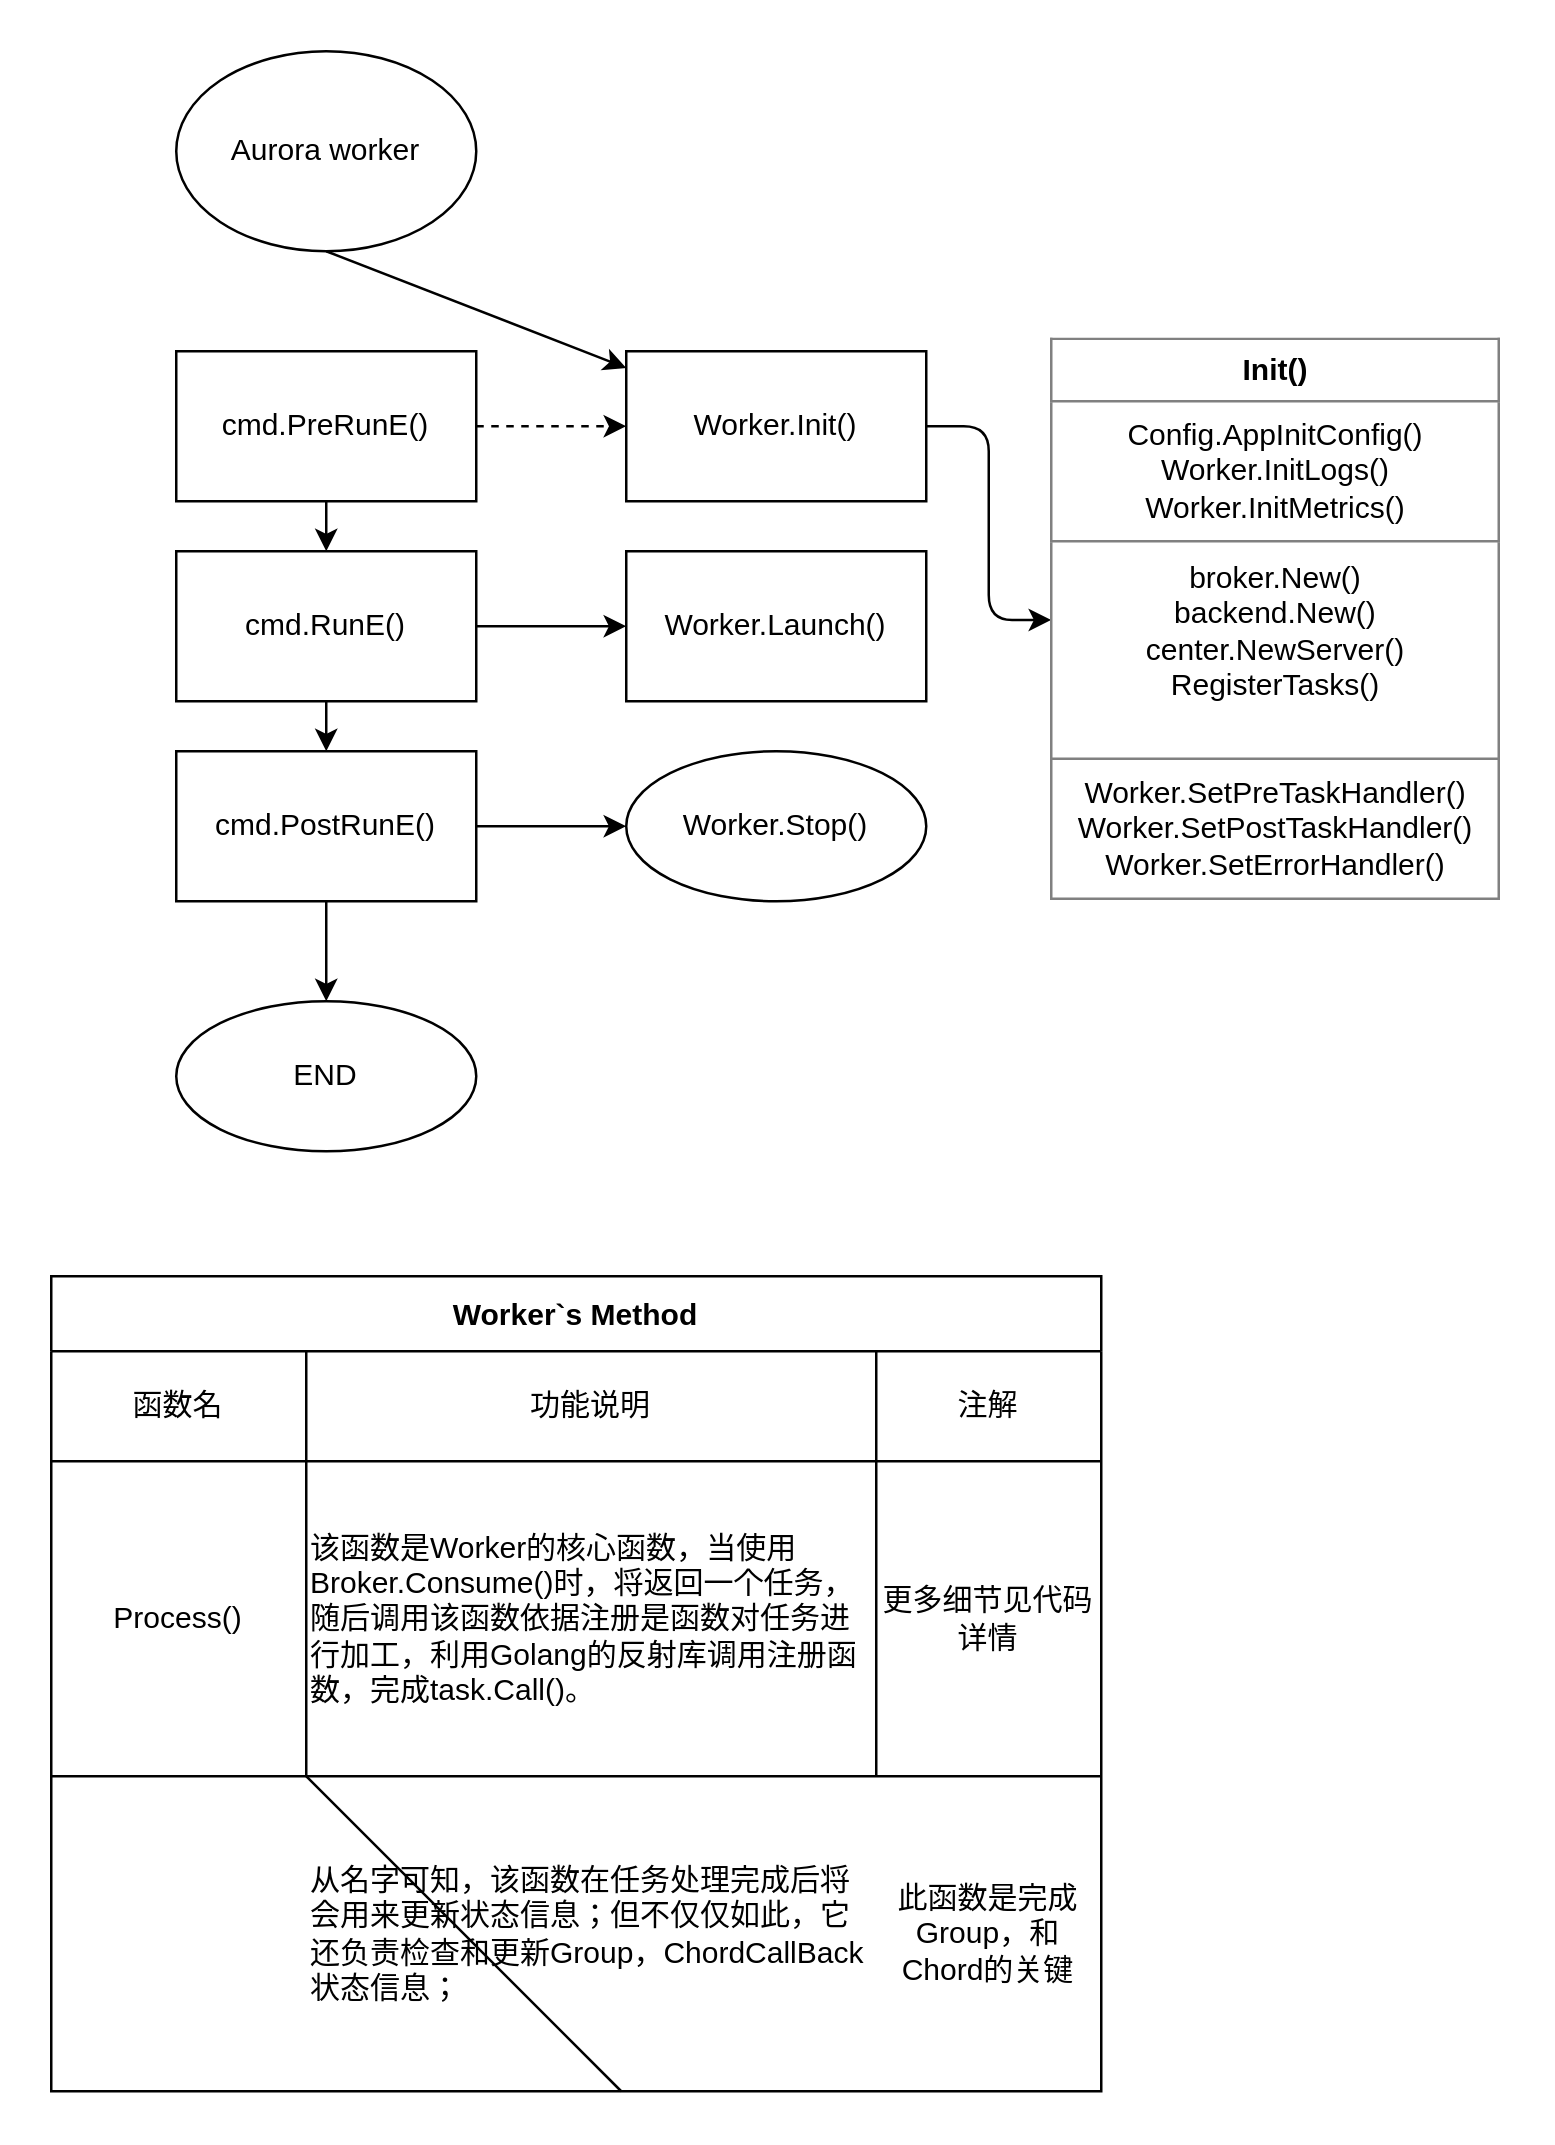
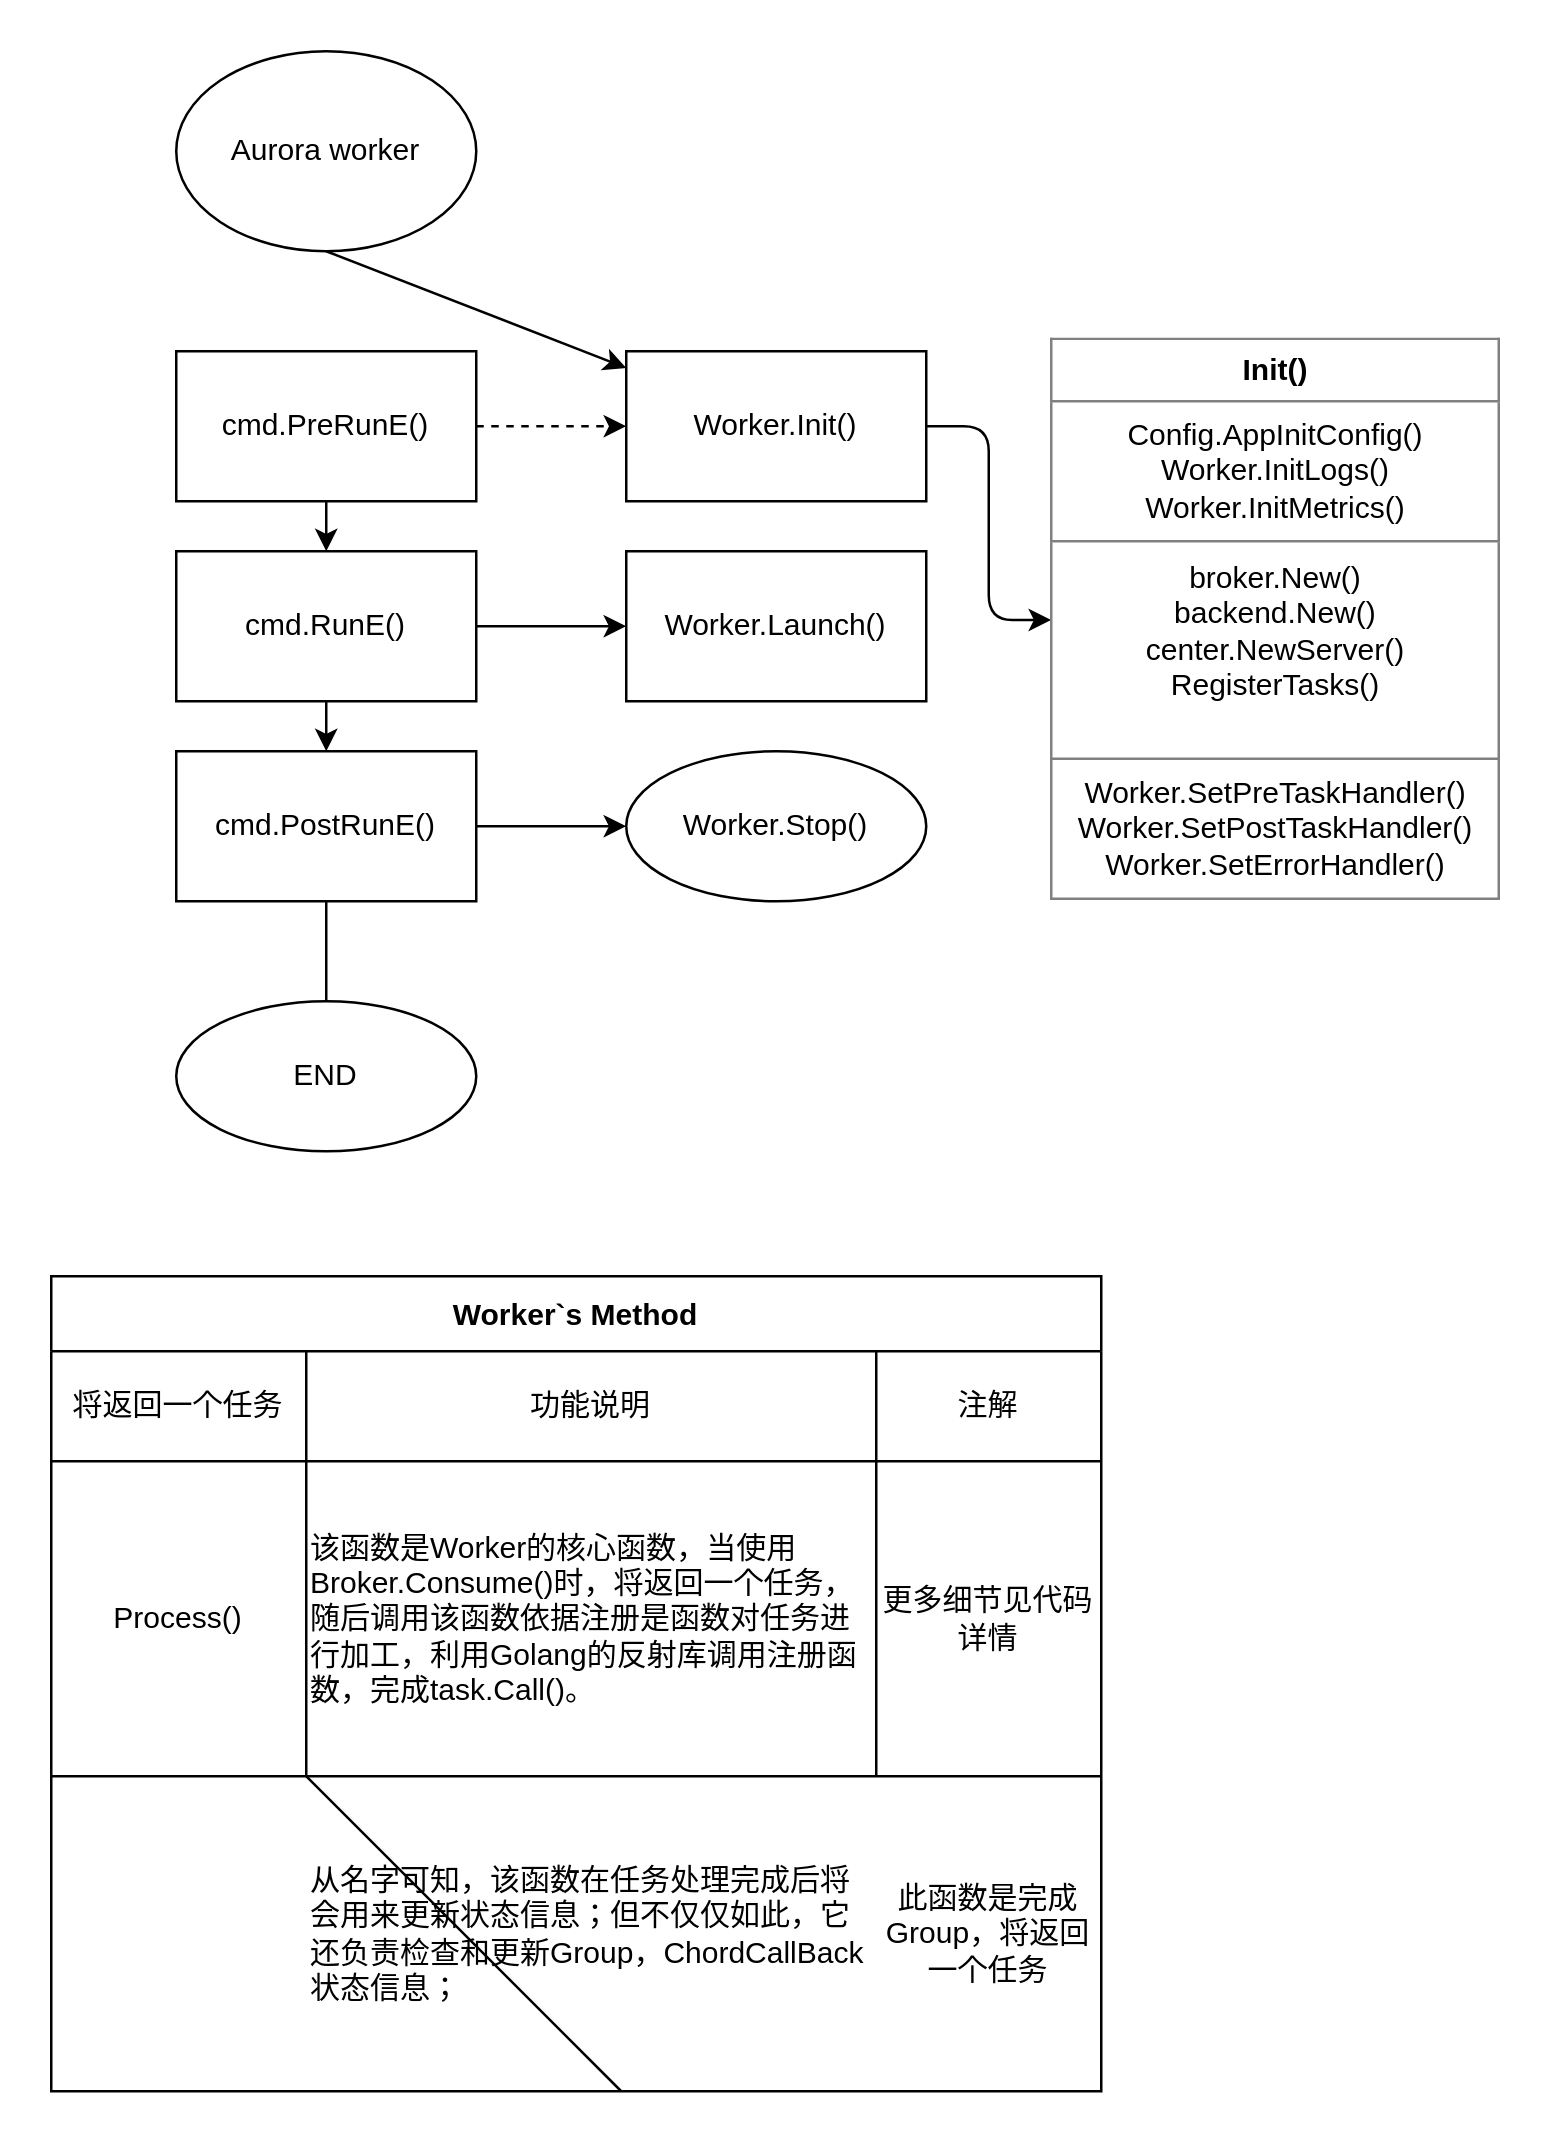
- <mxCell id="13" style="edgeStyle=none;html=1;exitX=0.5;exitY=1;exitDx=0;exitDy=0;entryX=0.5;entryY=0;entryDx=0;entryDy=0;" edge="1" parent="1" source="14" target="17"><mxGeometry relative="1" as="geometry" /></mxCell>
+ <mxCell id="13" style="edgeStyle=none;html=1;exitX=0.5;exitY=1;exitDx=0;exitDy=0;entryX=0.5;entryY=0;entryDx=0;entryDy=0;endArrow=none;" edge="1" parent="1" source="14" target="17"><mxGeometry relative="1" as="geometry" /></mxCell>
- <mxCell id="21" value="函数名" style="shape=partialRectangle;html=1;whiteSpace=wrap;connectable=0;fillColor=none;top=0;left=0;bottom=0;right=0;overflow=hidden;pointerEvents=1;" vertex="1" parent="20"><mxGeometry width="102" height="44" as="geometry"><mxRectangle width="102" height="44" as="alternateBounds" /></mxGeometry></mxCell>
+ <mxCell id="21" value="将返回一个任务" style="shape=partialRectangle;html=1;whiteSpace=wrap;connectable=0;fillColor=none;top=0;left=0;bottom=0;right=0;overflow=hidden;pointerEvents=1;" vertex="1" parent="20"><mxGeometry width="102" height="44" as="geometry"><mxRectangle width="102" height="44" as="alternateBounds" /></mxGeometry></mxCell>
- <mxCell id="30" value="此函数是完成Group，和Chord的关键" style="shape=partialRectangle;html=1;whiteSpace=wrap;connectable=0;fillColor=none;top=0;left=0;bottom=0;right=0;overflow=hidden;pointerEvents=1;" vertex="1" parent="28"><mxGeometry x="330" width="90" height="126" as="geometry"><mxRectangle width="90" height="126" as="alternateBounds" /></mxGeometry></mxCell>
+ <mxCell id="30" value="此函数是完成Group，将返回一个任务" style="shape=partialRectangle;html=1;whiteSpace=wrap;connectable=0;fillColor=none;top=0;left=0;bottom=0;right=0;overflow=hidden;pointerEvents=1;" vertex="1" parent="28"><mxGeometry x="330" width="90" height="126" as="geometry"><mxRectangle width="90" height="126" as="alternateBounds" /></mxGeometry></mxCell>
